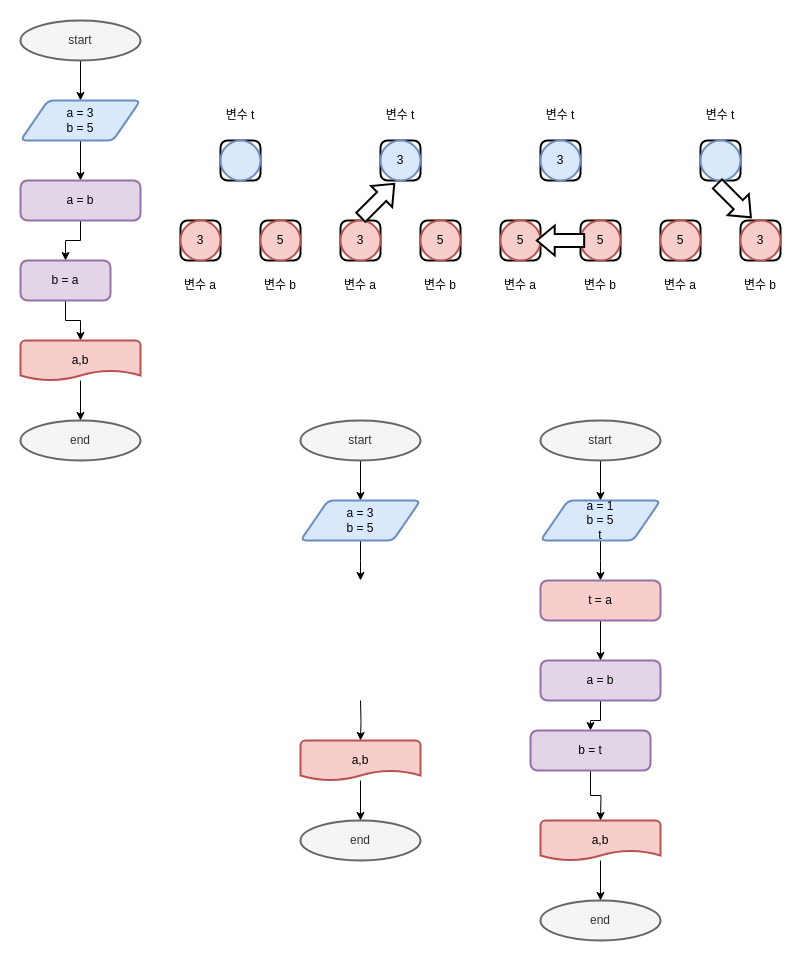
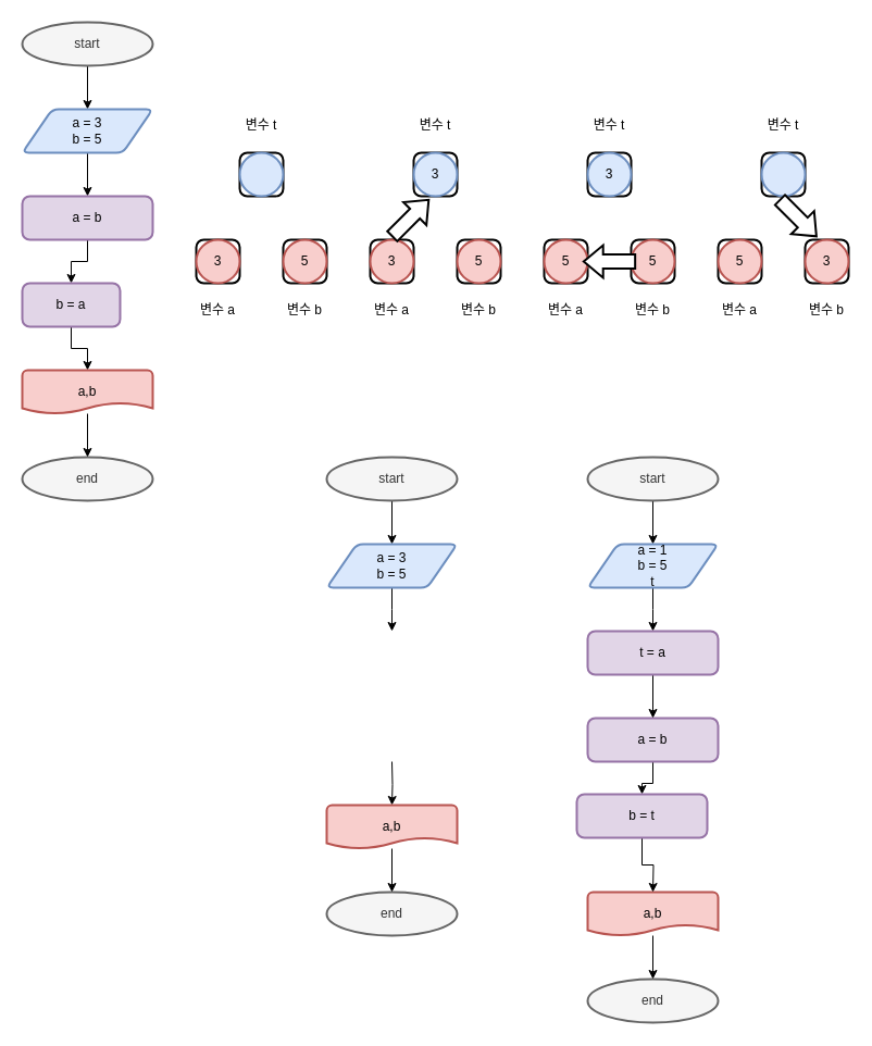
- <mxCell id="72" value="t = a" style="rounded=1;whiteSpace=wrap;html=1;absoluteArcSize=1;arcSize=14;strokeWidth=2;fillColor=#f8cecc;strokeColor=#9673a6;" vertex="1" parent="1"><mxGeometry x="540" y="580" width="120" height="40" as="geometry" /></mxCell>
+ <mxCell id="72" value="t = a" style="rounded=1;whiteSpace=wrap;html=1;absoluteArcSize=1;arcSize=14;strokeWidth=2;fillColor=#e1d5e7;strokeColor=#9673a6;" vertex="1" parent="1"><mxGeometry x="540" y="580" width="120" height="40" as="geometry" /></mxCell>
